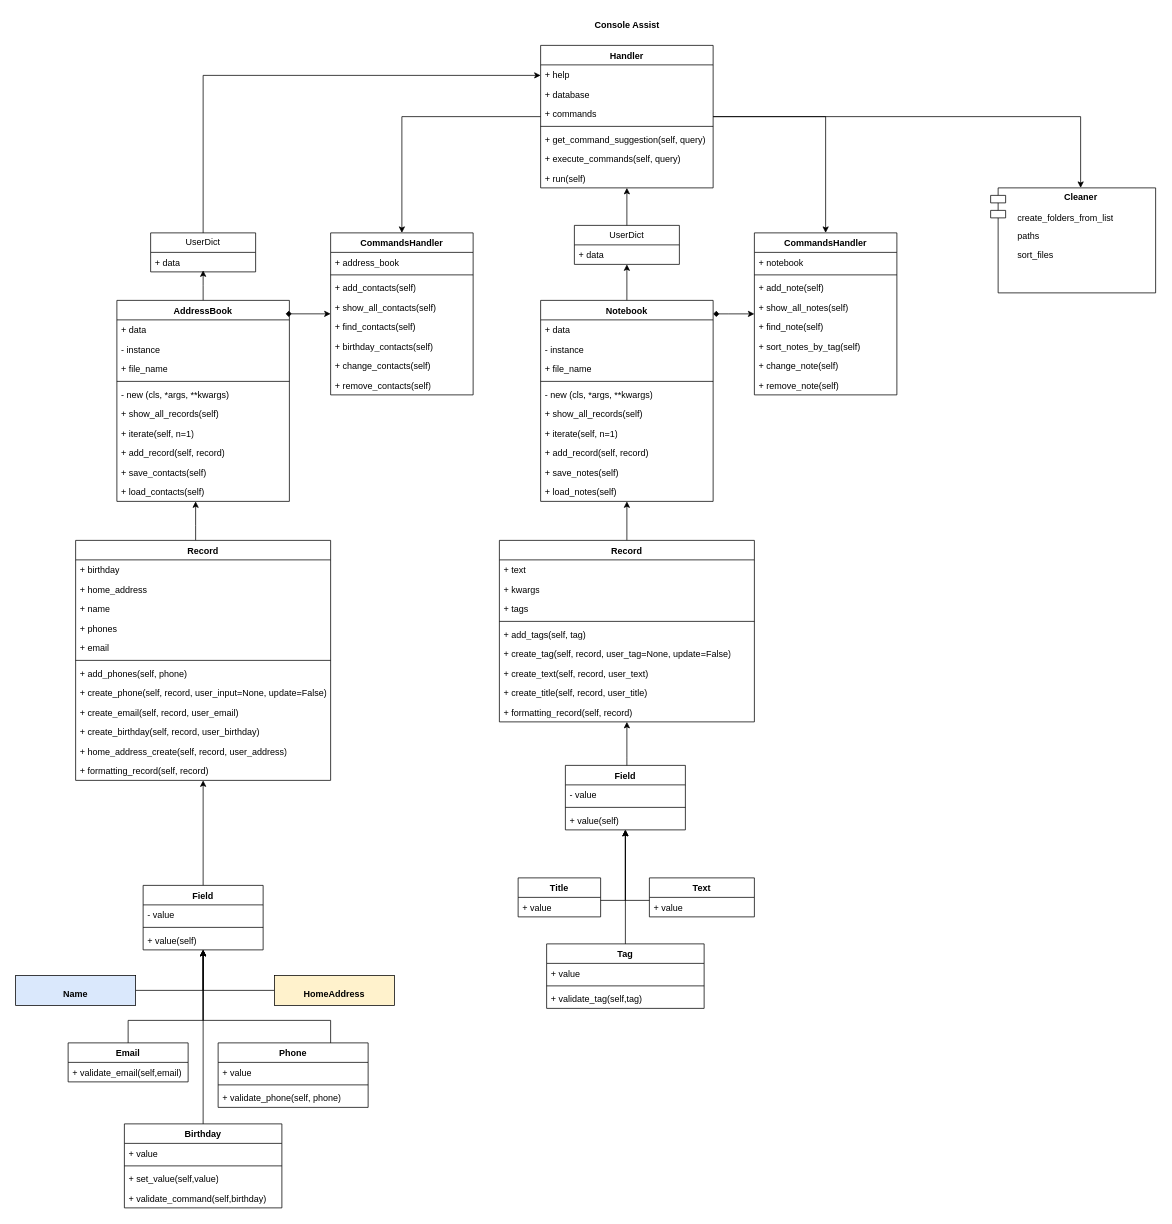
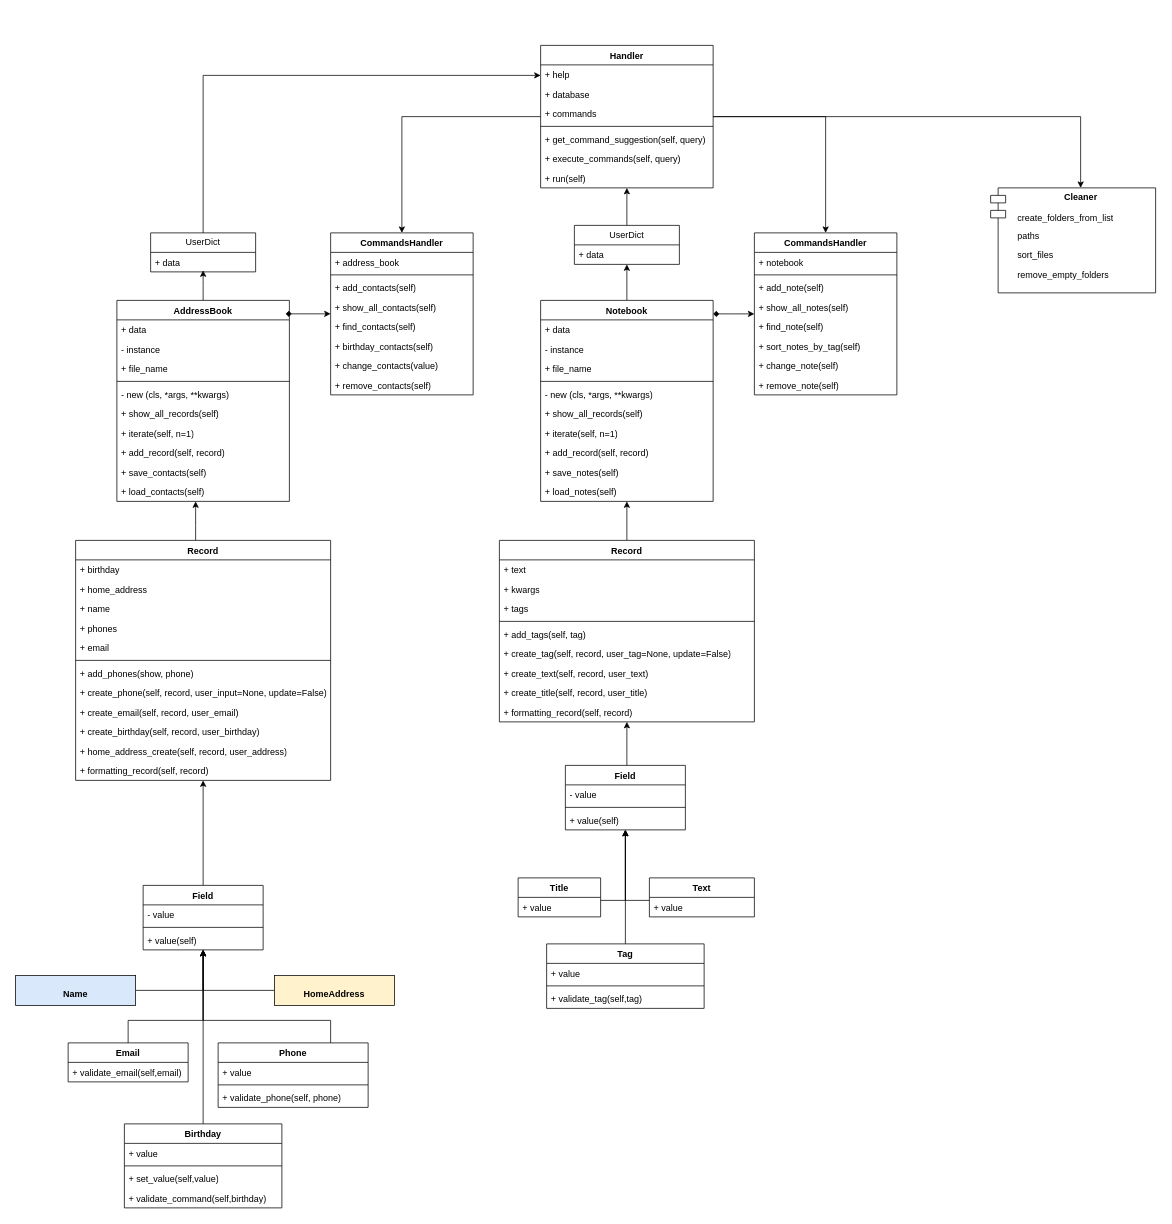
- <mxCell id="2" value="Console Assist" style="text;align=center;fontStyle=1;verticalAlign=middle;spacingLeft=3;spacingRight=3;strokeColor=none;rotatable=0;points=[[0,0.5],[1,0.5]];portConstraint=eastwest;html=1;" parent="1" vertex="1"><mxGeometry x="735" y="20" width="200" height="26" as="geometry" /></mxCell>
+ <mxCell id="135" value="remove_empty_folders" style="text;strokeColor=none;fillColor=none;align=left;verticalAlign=top;spacingLeft=4;spacingRight=4;overflow=hidden;rotatable=0;points=[[0,0.5],[1,0.5]];portConstraint=eastwest;whiteSpace=wrap;html=1;" parent="1" vertex="1"><mxGeometry x="1350" y="352" width="140" height="26" as="geometry" /></mxCell>
- <mxCell id="38" value="+ change_contacts(self)" style="text;strokeColor=none;fillColor=none;align=left;verticalAlign=top;spacingLeft=4;spacingRight=4;overflow=hidden;rotatable=0;points=[[0,0.5],[1,0.5]];portConstraint=eastwest;whiteSpace=wrap;html=1;" parent="31" vertex="1"><mxGeometry y="164" width="190" height="26" as="geometry" /></mxCell>
+ <mxCell id="38" value="+ change_contacts(value)" style="text;strokeColor=none;fillColor=none;align=left;verticalAlign=top;spacingLeft=4;spacingRight=4;overflow=hidden;rotatable=0;points=[[0,0.5],[1,0.5]];portConstraint=eastwest;whiteSpace=wrap;html=1;" parent="31" vertex="1"><mxGeometry y="164" width="190" height="26" as="geometry" /></mxCell>
- <mxCell id="48" value="+ add_phones(self, phone)" style="text;strokeColor=none;fillColor=none;align=left;verticalAlign=top;spacingLeft=4;spacingRight=4;overflow=hidden;rotatable=0;points=[[0,0.5],[1,0.5]];portConstraint=eastwest;whiteSpace=wrap;html=1;" parent="41" vertex="1"><mxGeometry y="164" width="340" height="26" as="geometry" /></mxCell>
+ <mxCell id="48" value="+ add_phones(show, phone)" style="text;strokeColor=none;fillColor=none;align=left;verticalAlign=top;spacingLeft=4;spacingRight=4;overflow=hidden;rotatable=0;points=[[0,0.5],[1,0.5]];portConstraint=eastwest;whiteSpace=wrap;html=1;" parent="41" vertex="1"><mxGeometry y="164" width="340" height="26" as="geometry" /></mxCell>
